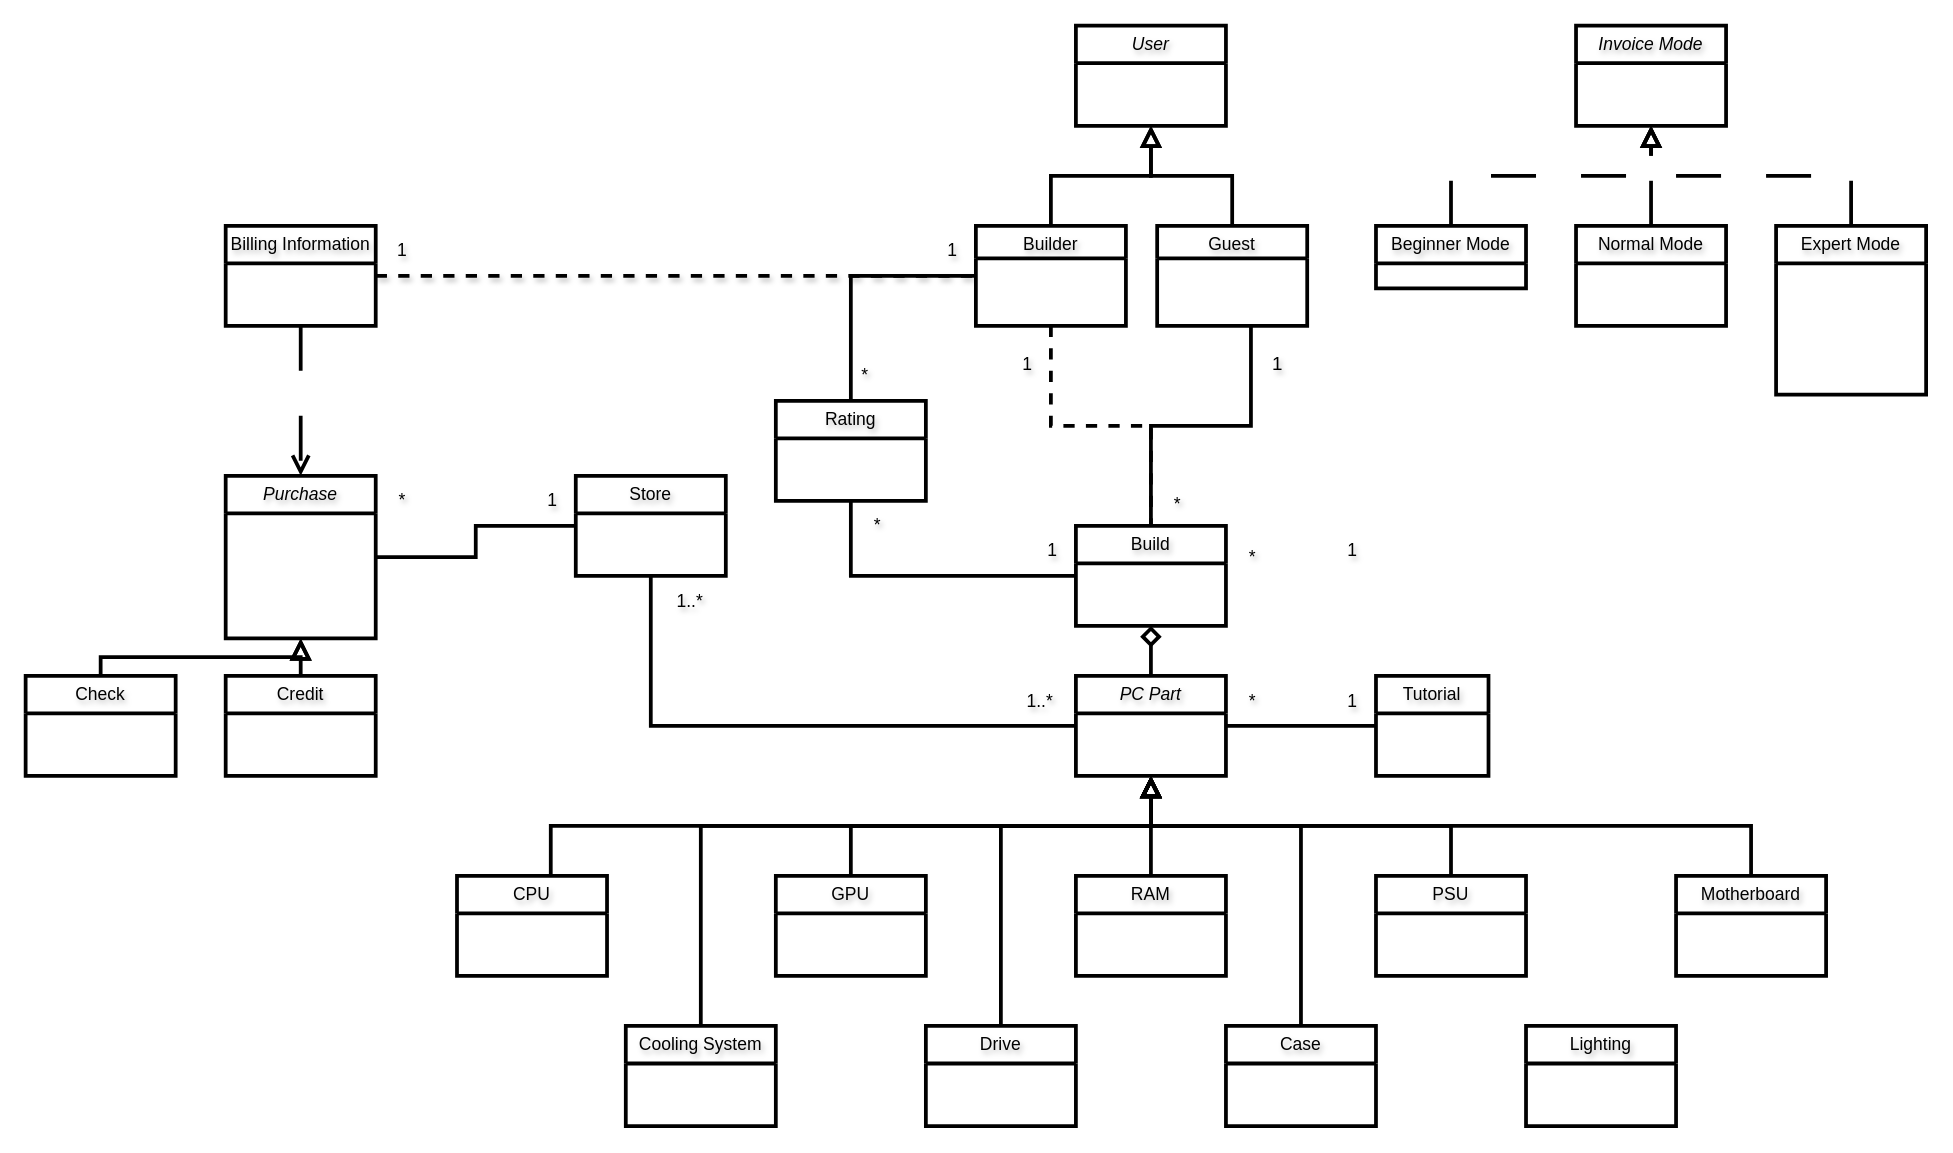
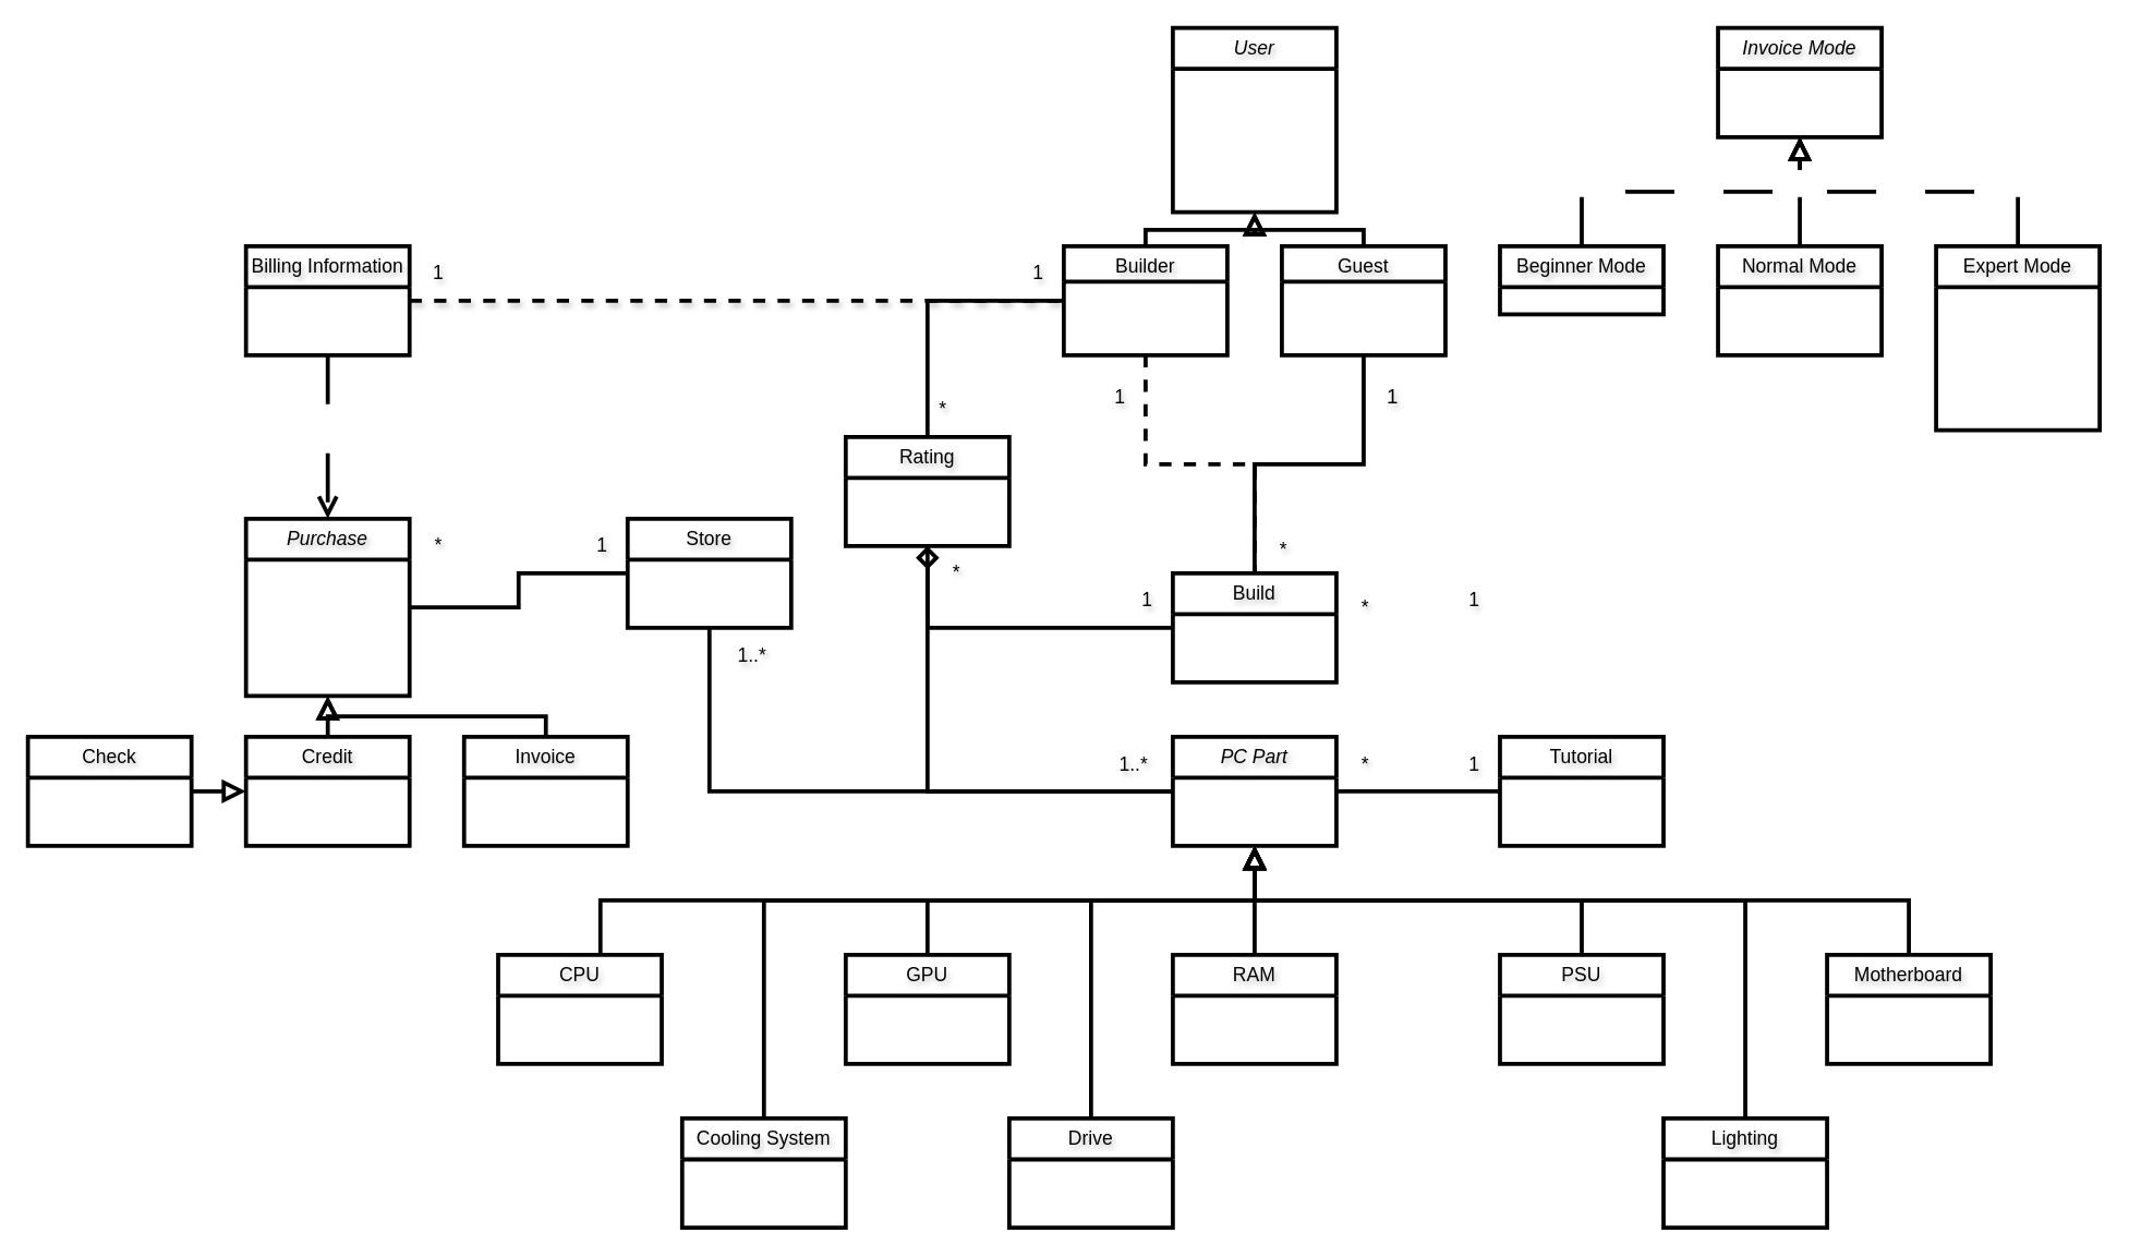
- <mxCell id="11" value="User" style="swimlane;fontStyle=2;align=center;verticalAlign=top;childLayout=stackLayout;horizontal=1;startSize=30;horizontalStack=0;resizeParent=1;resizeLast=0;collapsible=1;marginBottom=0;rounded=0;shadow=0;strokeWidth=3;textShadow=1;labelBorderColor=none;strokeColor=#000000;fontColor=#000000;labelBackgroundColor=none;fillColor=none;fontSize=14;" parent="1" vertex="1"><mxGeometry x="860" y="20" width="120" height="80" as="geometry"><mxRectangle x="230" y="140" width="160" height="26" as="alternateBounds" /></mxGeometry></mxCell>
+ <mxCell id="11" value="User" style="swimlane;fontStyle=2;align=center;verticalAlign=top;childLayout=stackLayout;horizontal=1;startSize=30;horizontalStack=0;resizeParent=1;resizeLast=0;collapsible=1;marginBottom=0;rounded=0;shadow=0;strokeWidth=3;textShadow=1;labelBorderColor=none;strokeColor=#000000;fontColor=#000000;labelBackgroundColor=none;fillColor=none;fontSize=14;" parent="1" vertex="1"><mxGeometry x="860" y="20" width="120" height="135" as="geometry"><mxRectangle x="230" y="140" width="160" height="26" as="alternateBounds" /></mxGeometry></mxCell>
- <mxCell id="19" value="Guest" style="swimlane;fontStyle=0;align=center;verticalAlign=top;childLayout=stackLayout;horizontal=1;startSize=26;horizontalStack=0;resizeParent=1;resizeLast=0;collapsible=1;marginBottom=0;rounded=0;shadow=0;strokeWidth=3;textShadow=1;labelBorderColor=none;strokeColor=#000000;fontColor=#000000;labelBackgroundColor=none;fillColor=none;fontSize=14;" parent="1" vertex="1"><mxGeometry x="925" y="180" width="120" height="80" as="geometry"><mxRectangle x="340" y="380" width="170" height="26" as="alternateBounds" /></mxGeometry></mxCell>
+ <mxCell id="19" value="Guest" style="swimlane;fontStyle=0;align=center;verticalAlign=top;childLayout=stackLayout;horizontal=1;startSize=26;horizontalStack=0;resizeParent=1;resizeLast=0;collapsible=1;marginBottom=0;rounded=0;shadow=0;strokeWidth=3;textShadow=1;labelBorderColor=none;strokeColor=#000000;fontColor=#000000;labelBackgroundColor=none;fillColor=none;fontSize=14;" parent="1" vertex="1"><mxGeometry x="940" y="180" width="120" height="80" as="geometry"><mxRectangle x="340" y="380" width="170" height="26" as="alternateBounds" /></mxGeometry></mxCell>
- <mxCell id="26" style="edgeStyle=elbowEdgeStyle;rounded=0;orthogonalLoop=1;jettySize=auto;html=1;entryX=0.5;entryY=1;entryDx=0;entryDy=0;endArrow=block;endFill=0;elbow=vertical;endSize=10;textShadow=1;labelBorderColor=none;strokeColor=#000000;fontColor=#000000;labelBackgroundColor=none;strokeWidth=3;fontSize=14;" parent="1" source="27" target="25" edge="1"><mxGeometry relative="1" as="geometry" /></mxCell>
+ <mxCell id="26" style="edgeStyle=elbowEdgeStyle;rounded=0;orthogonalLoop=1;jettySize=auto;html=1;endArrow=block;endFill=0;elbow=vertical;endSize=10;textShadow=1;labelBorderColor=none;strokeColor=#000000;fontColor=#000000;labelBackgroundColor=none;strokeWidth=3;fontSize=14;" parent="1" source="27" target="28" edge="1"><mxGeometry relative="1" as="geometry" /></mxCell>
+ <mxCell id="30" style="edgeStyle=elbowEdgeStyle;rounded=0;orthogonalLoop=1;jettySize=auto;html=1;endArrow=block;endFill=0;exitX=0.5;exitY=0;exitDx=0;exitDy=0;entryX=0.5;entryY=1;entryDx=0;entryDy=0;elbow=vertical;endSize=10;textShadow=1;labelBorderColor=none;strokeColor=#000000;fontColor=#000000;labelBackgroundColor=none;strokeWidth=3;fontSize=14;" parent="1" source="29" target="25" edge="1"><mxGeometry relative="1" as="geometry"><mxPoint x="694" y="430" as="sourcePoint" /><mxPoint x="500" y="380" as="targetPoint" /></mxGeometry></mxCell>
- <mxCell id="33" style="edgeStyle=orthogonalEdgeStyle;rounded=0;orthogonalLoop=1;jettySize=auto;html=1;entryX=0.5;entryY=1;entryDx=0;entryDy=0;endArrow=diamond;endFill=0;strokeWidth=3;endSize=10;textShadow=1;labelBorderColor=none;strokeColor=#000000;fontColor=#000000;labelBackgroundColor=none;fontSize=14;" parent="1" source="34" target="32" edge="1"><mxGeometry relative="1" as="geometry" /></mxCell>
+ <mxCell id="33" style="edgeStyle=orthogonalEdgeStyle;rounded=0;orthogonalLoop=1;jettySize=auto;html=1;endArrow=diamond;endFill=0;strokeWidth=3;endSize=10;textShadow=1;labelBorderColor=none;strokeColor=#000000;fontColor=#000000;labelBackgroundColor=none;fontSize=14;" parent="1" source="34" target="55" edge="1"><mxGeometry relative="1" as="geometry" /></mxCell>
+ <mxCell id="29" value="&lt;div style=&quot;font-size: 14px;&quot;&gt;Invoice&lt;/div&gt;" style="swimlane;fontStyle=0;childLayout=stackLayout;horizontal=1;startSize=30;horizontalStack=0;resizeParent=1;resizeParentMax=0;resizeLast=0;collapsible=1;marginBottom=0;whiteSpace=wrap;html=1;textShadow=1;labelBorderColor=none;strokeColor=#000000;fontColor=#000000;labelBackgroundColor=none;fillColor=none;fontSize=14;strokeWidth=3;" parent="1" vertex="1"><mxGeometry x="340" y="540" width="120" height="80" as="geometry" /></mxCell>
- <mxCell id="46" value="Tutorial" style="swimlane;fontStyle=0;childLayout=stackLayout;horizontal=1;startSize=30;horizontalStack=0;resizeParent=1;resizeParentMax=0;resizeLast=0;collapsible=1;marginBottom=0;whiteSpace=wrap;html=1;textShadow=1;labelBorderColor=none;strokeColor=#000000;fontColor=#000000;labelBackgroundColor=none;fillColor=none;fontSize=14;strokeWidth=3;" parent="1" vertex="1"><mxGeometry x="1100" y="540" width="90" height="80" as="geometry"><mxRectangle x="560" y="680" width="80" height="30" as="alternateBounds" /></mxGeometry></mxCell>
+ <mxCell id="46" value="Tutorial" style="swimlane;fontStyle=0;childLayout=stackLayout;horizontal=1;startSize=30;horizontalStack=0;resizeParent=1;resizeParentMax=0;resizeLast=0;collapsible=1;marginBottom=0;whiteSpace=wrap;html=1;textShadow=1;labelBorderColor=none;strokeColor=#000000;fontColor=#000000;labelBackgroundColor=none;fillColor=none;fontSize=14;strokeWidth=3;" parent="1" vertex="1"><mxGeometry x="1100" y="540" width="120" height="80" as="geometry"><mxRectangle x="560" y="680" width="80" height="30" as="alternateBounds" /></mxGeometry></mxCell>
- <mxCell id="4" style="edgeStyle=orthogonalEdgeStyle;rounded=0;orthogonalLoop=1;jettySize=auto;html=1;endSize=10;endArrow=block;endFill=0;exitX=0.5;exitY=0;exitDx=0;exitDy=0;entryX=0.5;entryY=1;entryDx=0;entryDy=0;textShadow=1;labelBorderColor=none;strokeColor=#000000;fontColor=#000000;labelBackgroundColor=none;strokeWidth=3;fontSize=14;" parent="1" source="39" target="34" edge="1"><mxGeometry relative="1" as="geometry"><mxPoint x="1059" y="770" as="sourcePoint" /><mxPoint x="1059" y="690" as="targetPoint" /><Array as="points"><mxPoint x="1040" y="660" /><mxPoint x="920" y="660" /></Array></mxGeometry></mxCell>
+ <mxCell id="8" style="edgeStyle=orthogonalEdgeStyle;rounded=0;orthogonalLoop=1;jettySize=auto;html=1;endSize=10;endArrow=block;endFill=0;entryX=0.5;entryY=1;entryDx=0;entryDy=0;textShadow=1;labelBorderColor=none;strokeColor=#000000;fontColor=#000000;labelBackgroundColor=none;strokeWidth=3;fontSize=14;" parent="1" source="44" target="34" edge="1"><mxGeometry relative="1" as="geometry"><mxPoint x="1280" y="930" as="sourcePoint" /><mxPoint x="920" y="660" as="targetPoint" /><Array as="points"><mxPoint x="1280" y="660" /><mxPoint x="920" y="660" /></Array></mxGeometry></mxCell>
- <mxCell id="39" value="Case" style="swimlane;fontStyle=0;childLayout=stackLayout;horizontal=1;startSize=30;horizontalStack=0;resizeParent=1;resizeParentMax=0;resizeLast=0;collapsible=1;marginBottom=0;whiteSpace=wrap;html=1;textShadow=1;labelBorderColor=none;strokeColor=#000000;fontColor=#000000;labelBackgroundColor=none;fillColor=none;fontSize=14;strokeWidth=3;" parent="1" vertex="1"><mxGeometry x="980" y="820" width="120" height="80" as="geometry" /></mxCell>
